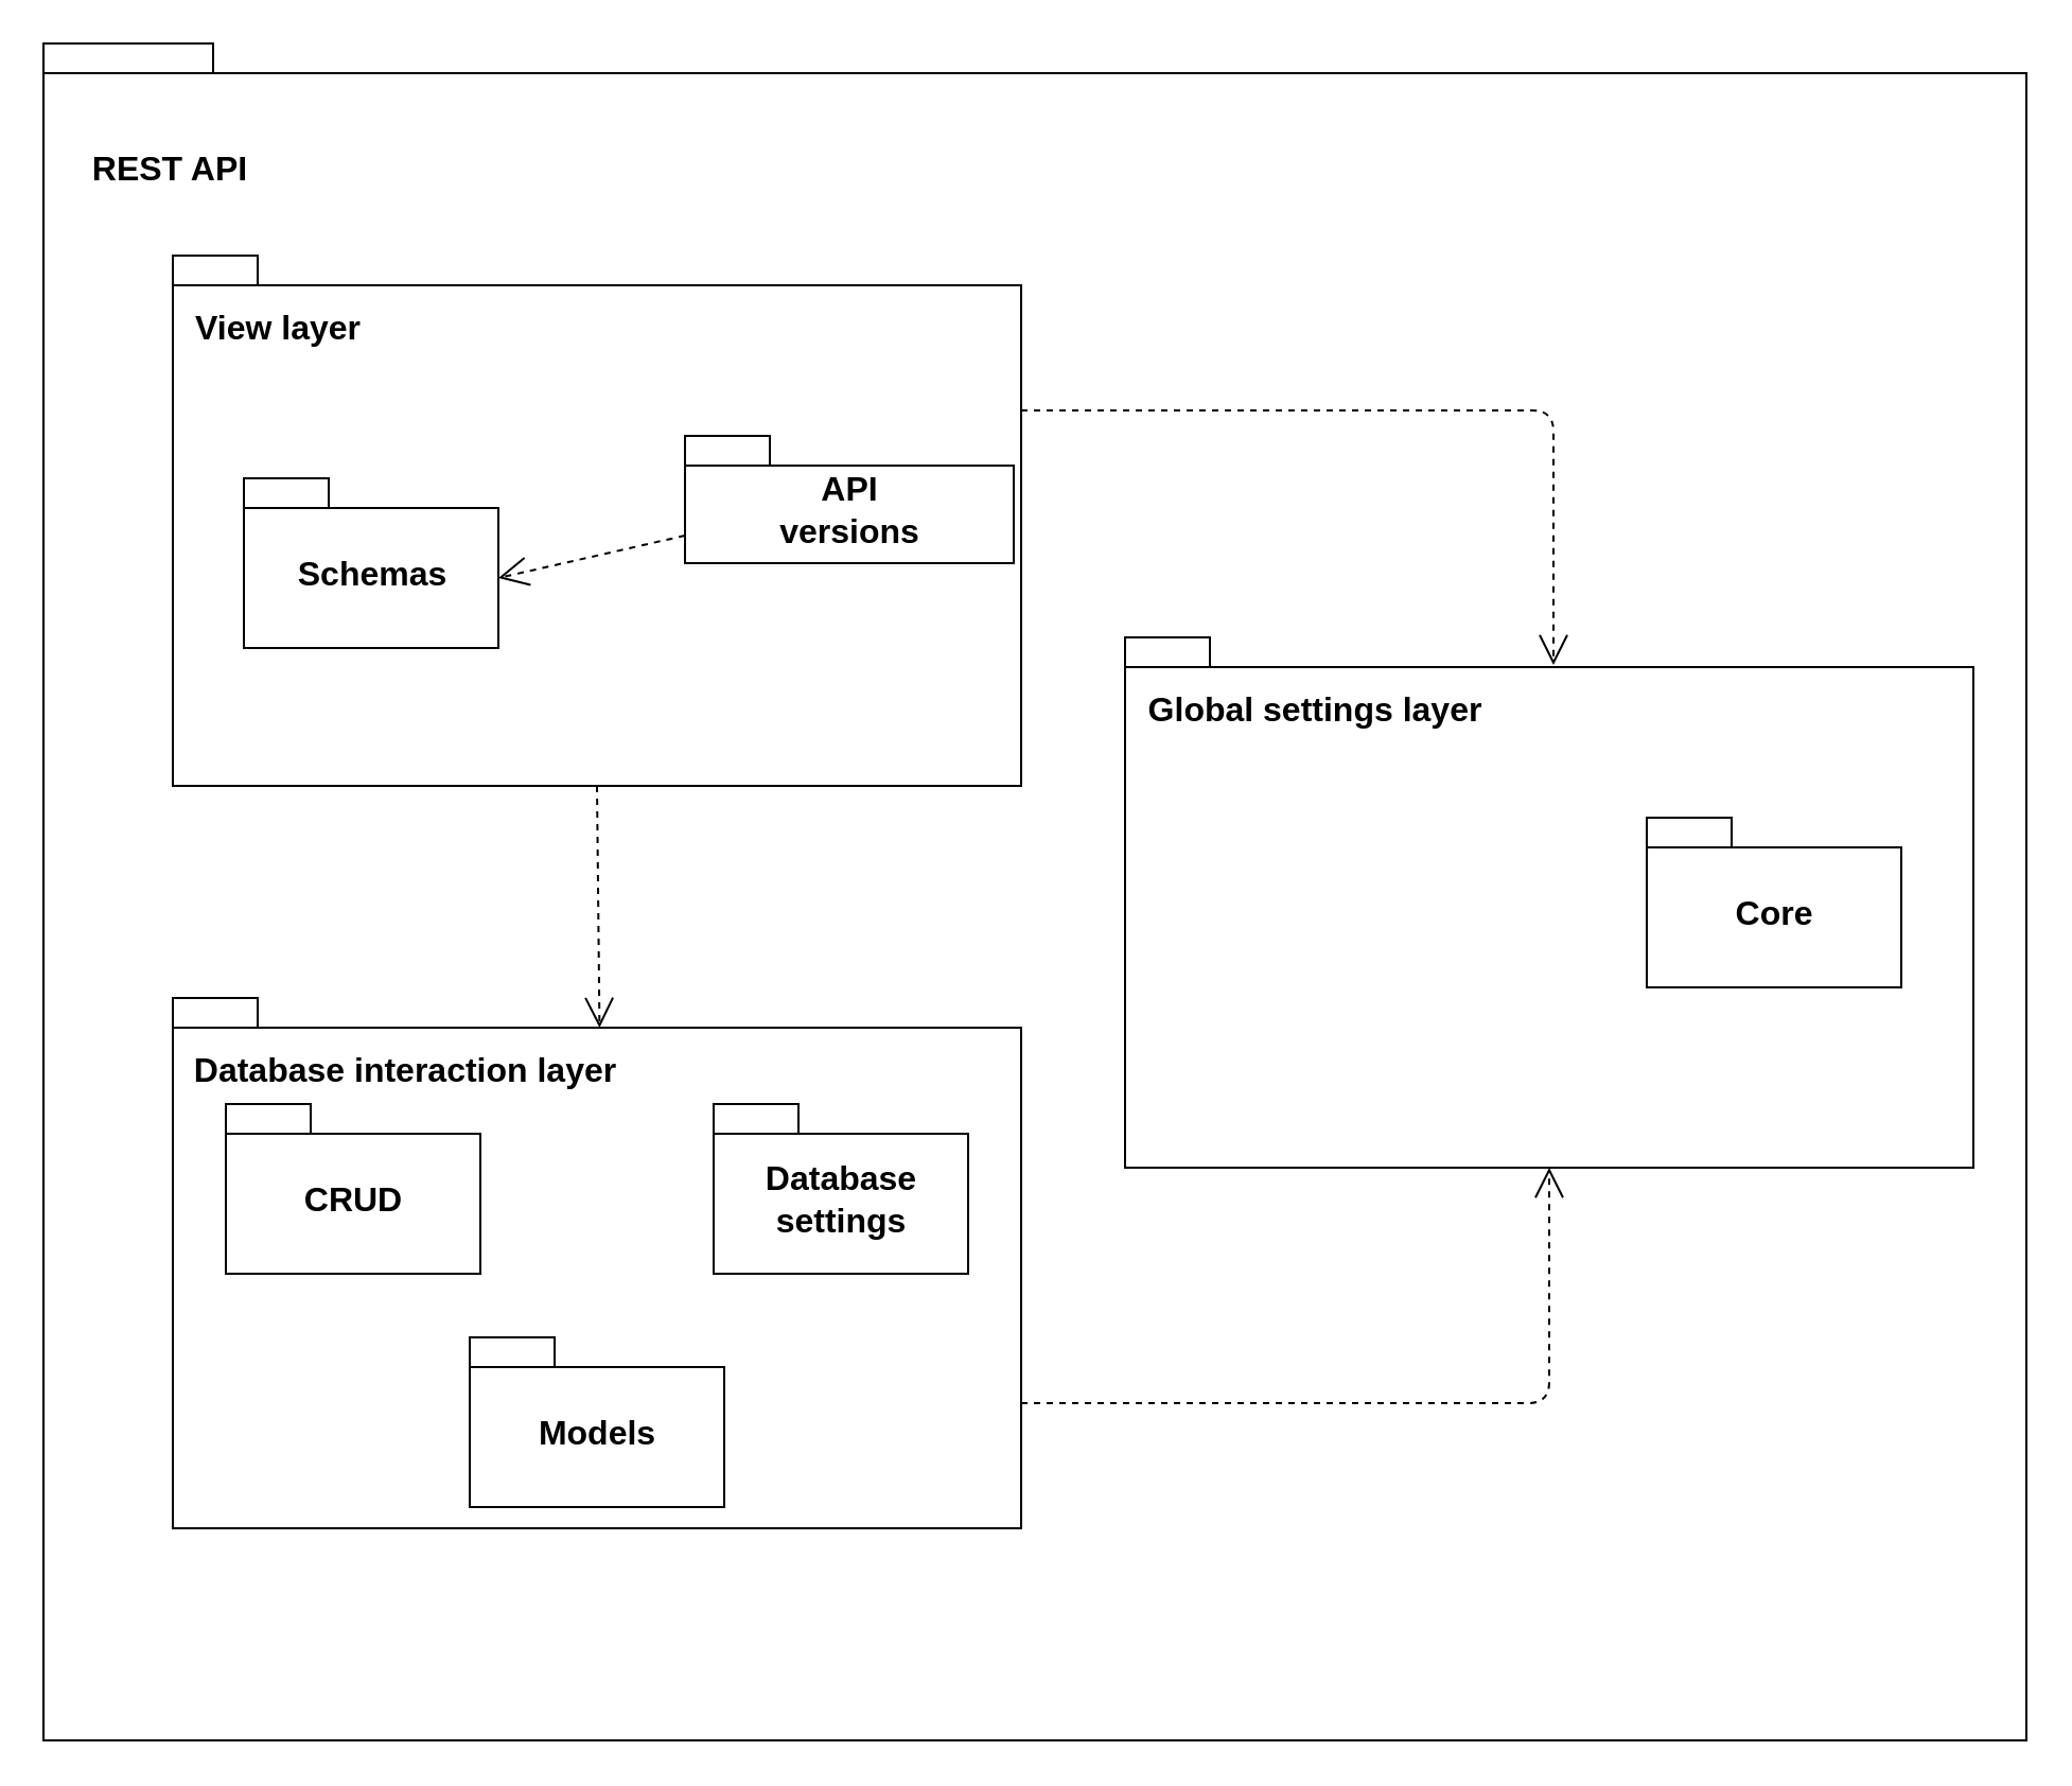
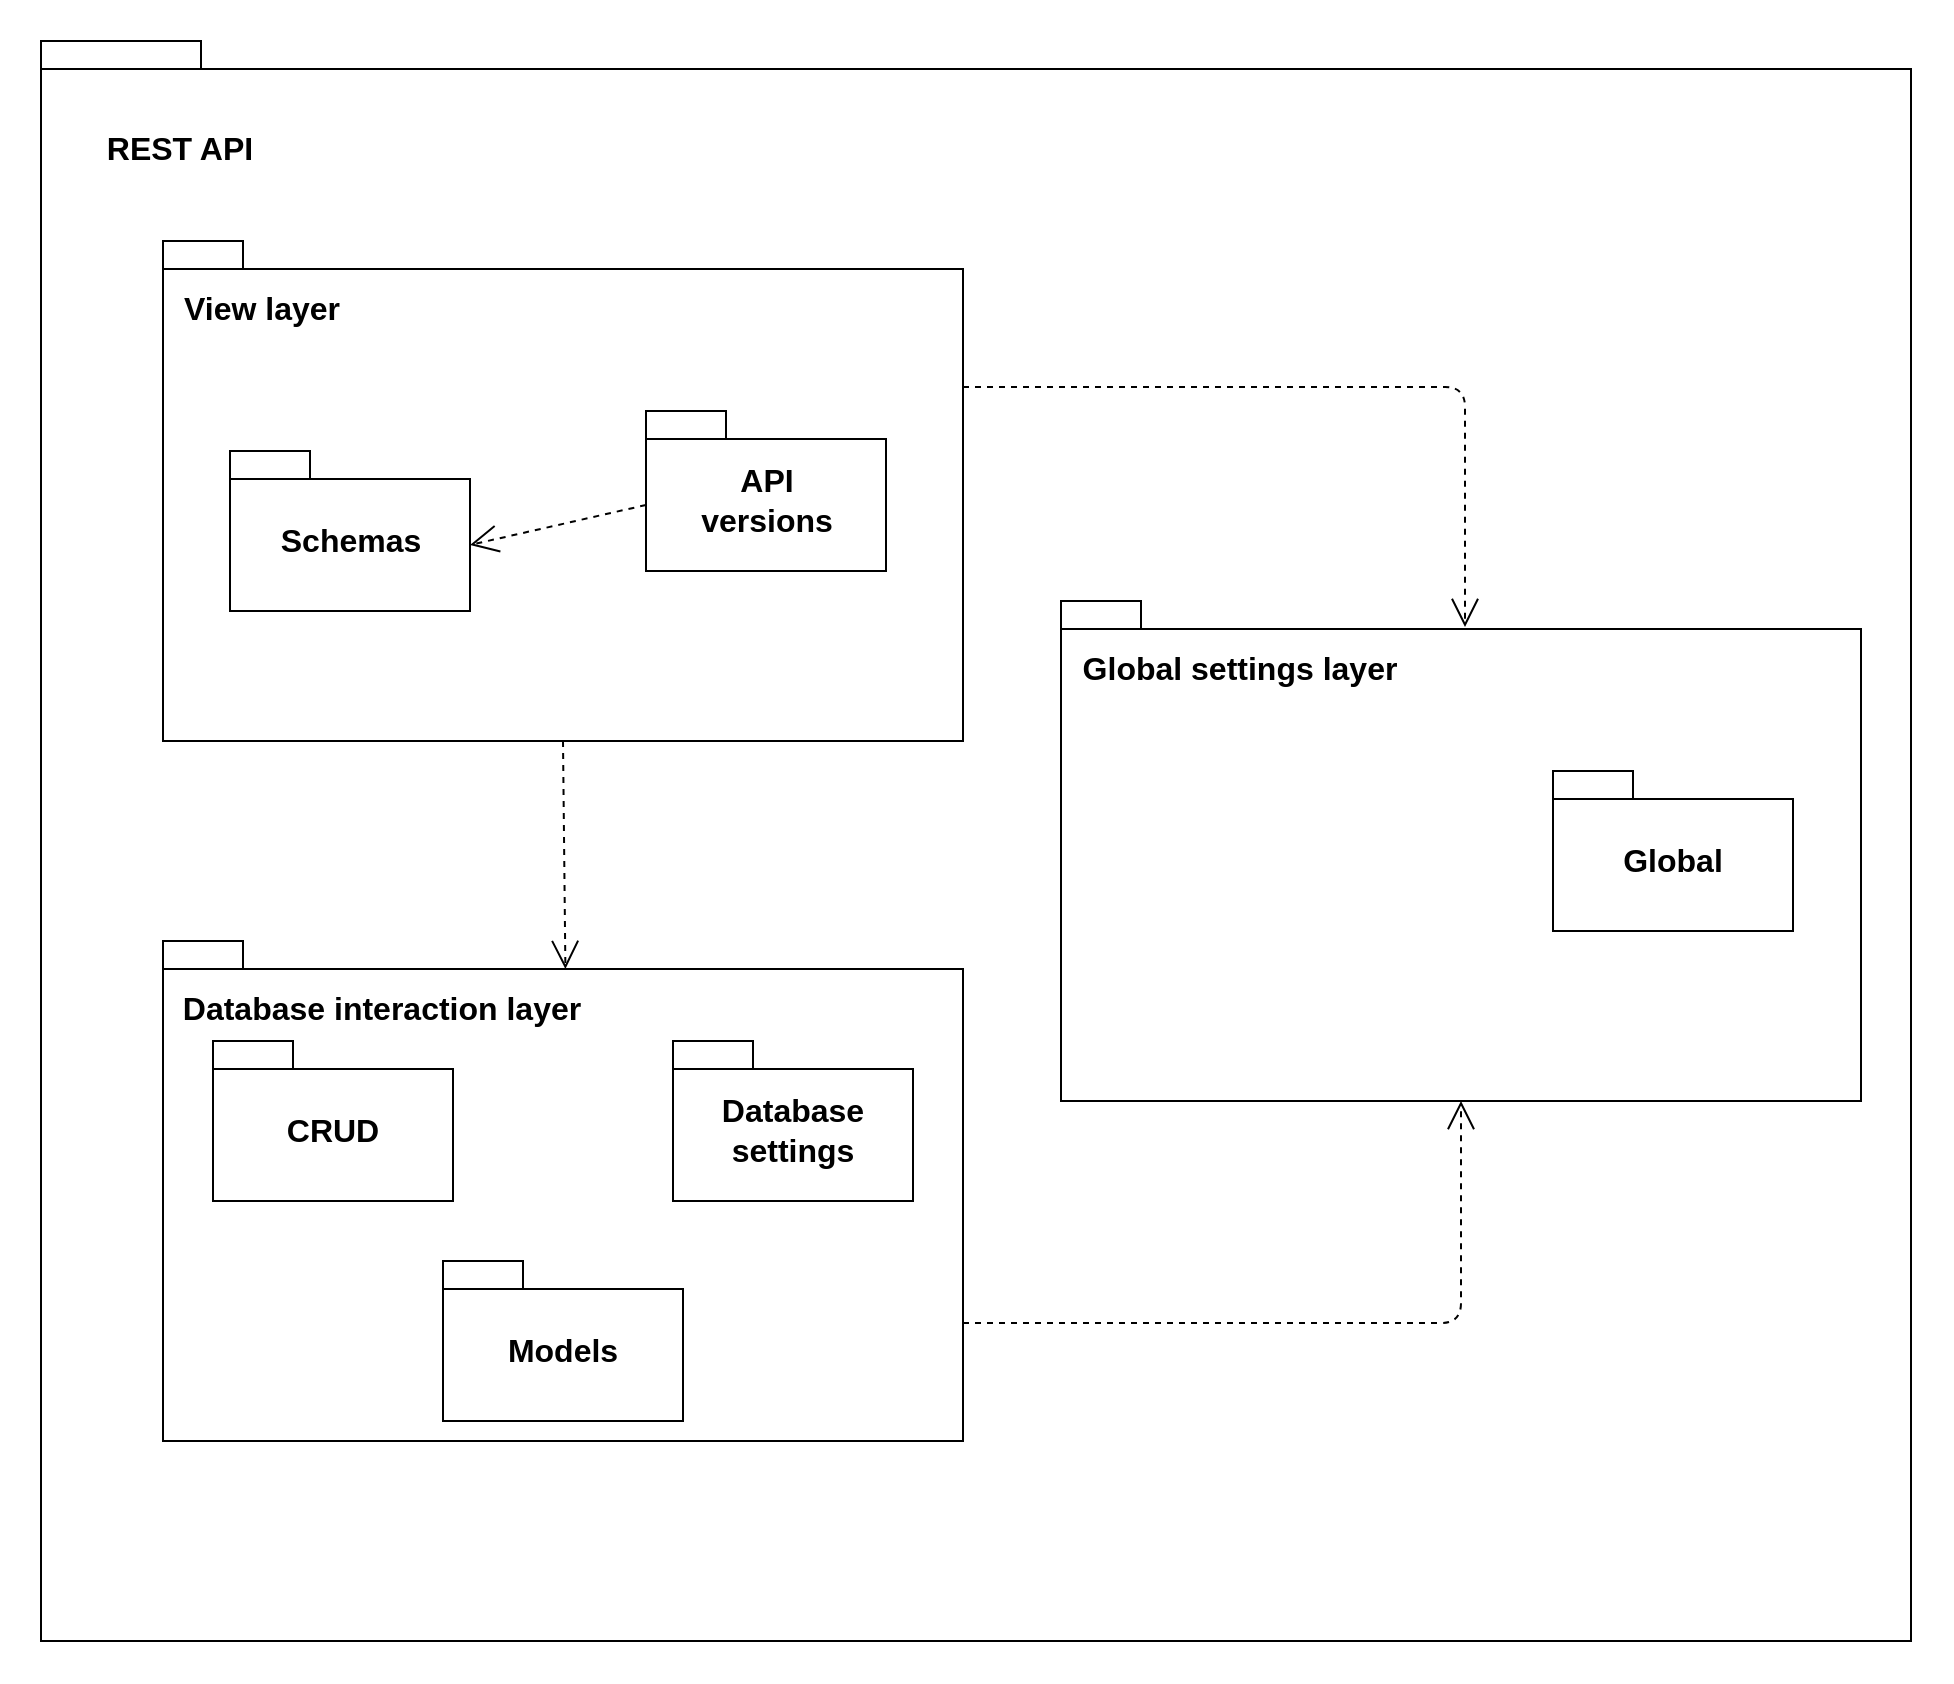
- <mxCell id="24" value="REST API" style="text;align=center;fontStyle=1;verticalAlign=middle;spacingLeft=3;spacingRight=3;strokeColor=none;rotatable=0;points=[[0,0.5],[1,0.5]];portConstraint=eastwest;fontSize=16;" vertex="1" parent="1"><mxGeometry x="40" y="65" width="80" height="26" as="geometry" /></mxCell>
+ <mxCell id="24" value="REST API" style="text;align=center;fontStyle=1;verticalAlign=middle;spacingLeft=3;spacingRight=3;strokeColor=none;rotatable=0;points=[[0,0.5],[1,0.5]];portConstraint=eastwest;fontSize=16;" vertex="1" parent="1"><mxGeometry x="50" y="60" width="80" height="26" as="geometry" /></mxCell>
- <mxCell id="6" value="&lt;span style=&quot;font-size: 16px&quot;&gt;API &lt;br&gt;versions&lt;/span&gt;" style="shape=folder;fontStyle=1;spacingTop=10;tabWidth=40;tabHeight=14;tabPosition=left;html=1;fontSize=16;" vertex="1" parent="4"><mxGeometry x="241.5" y="85" width="155" height="60" as="geometry" /></mxCell>
+ <mxCell id="6" value="&lt;span style=&quot;font-size: 16px&quot;&gt;API &lt;br&gt;versions&lt;/span&gt;" style="shape=folder;fontStyle=1;spacingTop=10;tabWidth=40;tabHeight=14;tabPosition=left;html=1;fontSize=16;" vertex="1" parent="4"><mxGeometry x="241.5" y="85" width="120" height="80" as="geometry" /></mxCell>
- <mxCell id="19" value="Core" style="shape=folder;fontStyle=1;spacingTop=10;tabWidth=40;tabHeight=14;tabPosition=left;html=1;fontSize=16;" vertex="1" parent="17"><mxGeometry x="246" y="85" width="120" height="80" as="geometry" /></mxCell>
+ <mxCell id="19" value="Global" style="shape=folder;fontStyle=1;spacingTop=10;tabWidth=40;tabHeight=14;tabPosition=left;html=1;fontSize=16;" vertex="1" parent="17"><mxGeometry x="246" y="85" width="120" height="80" as="geometry" /></mxCell>
